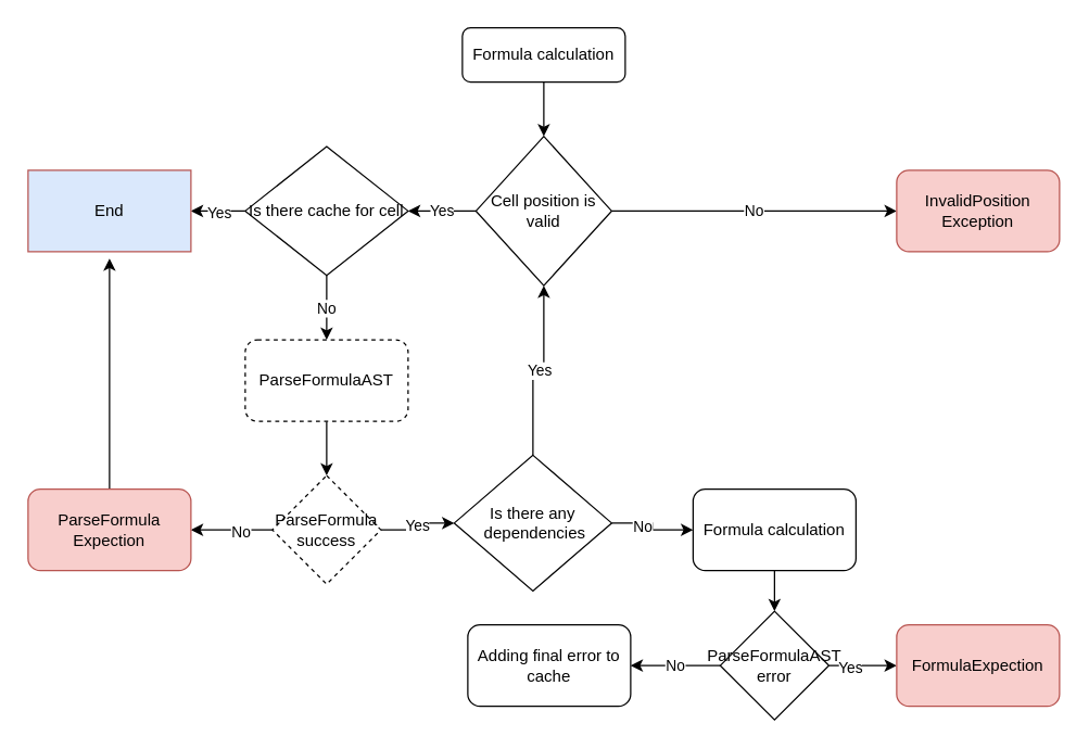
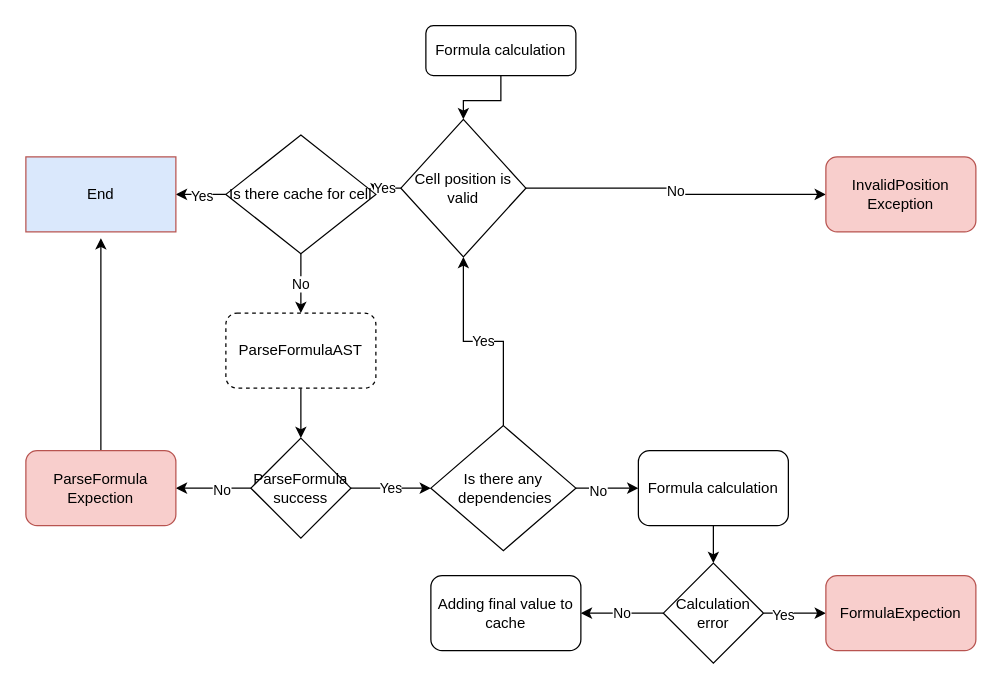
- <mxCell id="6" value="Cell position is valid" style="rhombus;whiteSpace=wrap;html=1;" parent="1" vertex="1"><mxGeometry x="350" y="100" width="100" height="110" as="geometry" /></mxCell>
+ <mxCell id="6" value="Cell position is valid" style="rhombus;whiteSpace=wrap;html=1;" parent="1" vertex="1"><mxGeometry x="320" y="95" width="100" height="110" as="geometry" /></mxCell>
- <mxCell id="24" value="Is there any &amp;nbsp;dependencies" style="rhombus;whiteSpace=wrap;html=1;" parent="1" vertex="1"><mxGeometry x="334" y="335" width="116" height="100" as="geometry" /></mxCell>
+ <mxCell id="24" value="Is there any &amp;nbsp;dependencies" style="rhombus;whiteSpace=wrap;html=1;" parent="1" vertex="1"><mxGeometry x="344" y="340" width="116" height="100" as="geometry" /></mxCell>
- <mxCell id="18" value="ParseFormula success" style="rhombus;whiteSpace=wrap;html=1;dashed=1;" parent="1" vertex="1"><mxGeometry x="200" y="350" width="80" height="80" as="geometry" /></mxCell>
+ <mxCell id="18" value="ParseFormula success" style="rhombus;whiteSpace=wrap;html=1;" parent="1" vertex="1"><mxGeometry x="200" y="350" width="80" height="80" as="geometry" /></mxCell>
- <mxCell id="32" value="Adding final error to cache" style="rounded=1;whiteSpace=wrap;html=1;" parent="1" vertex="1"><mxGeometry x="344" y="460" width="120" height="60" as="geometry" /></mxCell>
+ <mxCell id="32" value="Adding final value to cache" style="rounded=1;whiteSpace=wrap;html=1;" parent="1" vertex="1"><mxGeometry x="344" y="460" width="120" height="60" as="geometry" /></mxCell>
- <mxCell id="30" value="ParseFormulaAST error" style="rhombus;whiteSpace=wrap;html=1;" parent="1" vertex="1"><mxGeometry x="530" y="450" width="80" height="80" as="geometry" /></mxCell>
+ <mxCell id="30" value="Calculation error" style="rhombus;whiteSpace=wrap;html=1;" parent="1" vertex="1"><mxGeometry x="530" y="450" width="80" height="80" as="geometry" /></mxCell>
